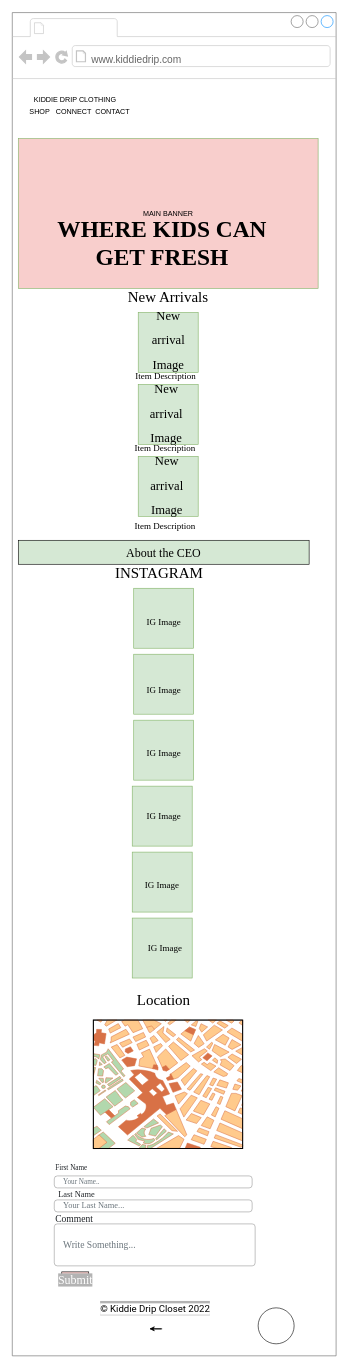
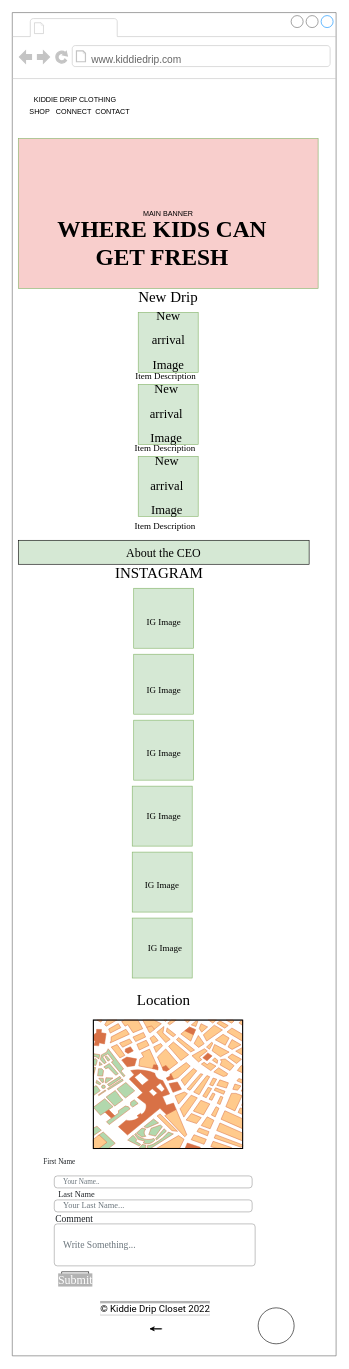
- <mxCell id="9" value="&lt;font style=&quot;font-size: 25px&quot;&gt;New Arrivals&lt;/font&gt;" style="text;html=1;strokeColor=none;fillColor=none;align=center;verticalAlign=middle;whiteSpace=wrap;rounded=0;fontFamily=Verdana;fontSize=39;" vertex="1" parent="2"><mxGeometry x="150" y="460" width="220" height="20" as="geometry" /></mxCell>
+ <mxCell id="9" value="&lt;font style=&quot;font-size: 25px&quot;&gt;New Drip&lt;/font&gt;" style="text;html=1;strokeColor=none;fillColor=none;align=center;verticalAlign=middle;whiteSpace=wrap;rounded=0;fontFamily=Verdana;fontSize=39;" vertex="1" parent="2"><mxGeometry x="150" y="460" width="220" height="20" as="geometry" /></mxCell>
- <mxCell id="19" value="First Name" style="fillColor=none;strokeColor=none;align=left;fontSize=12;fontColor=#212529;fontFamily=Verdana;" vertex="1" parent="2"><mxGeometry x="70" y="1915" width="200" height="20" as="geometry" /></mxCell>
+ <mxCell id="19" value="First Name" style="fillColor=none;strokeColor=none;align=left;fontSize=12;fontColor=#212529;fontFamily=Verdana;" vertex="1" parent="2"><mxGeometry x="50" y="1905" width="200" height="20" as="geometry" /></mxCell>
- <mxCell id="25" value="&lt;pre&gt;&lt;font face=&quot;Times New Roman&quot; style=&quot;background-color: rgb(179 , 179 , 179) ; font-size: 20px&quot; color=&quot;#ffffff&quot;&gt;Submit&lt;/font&gt;&lt;/pre&gt;" style="rounded=0;whiteSpace=wrap;html=1;fontFamily=Verdana;fontSize=31;strokeWidth=1;fillColor=#f8cecc;" vertex="1" parent="2"><mxGeometry x="82.5" y="2100" width="45" height="20" as="geometry" /></mxCell>
+ <mxCell id="25" value="&lt;pre&gt;&lt;font face=&quot;Times New Roman&quot; style=&quot;background-color: rgb(179 , 179 , 179) ; font-size: 20px&quot; color=&quot;#ffffff&quot;&gt;Submit&lt;/font&gt;&lt;/pre&gt;" style="rounded=0;whiteSpace=wrap;html=1;fontFamily=Verdana;fontSize=31;strokeWidth=1;" vertex="1" parent="2"><mxGeometry x="82.5" y="2100" width="45" height="20" as="geometry" /></mxCell>
